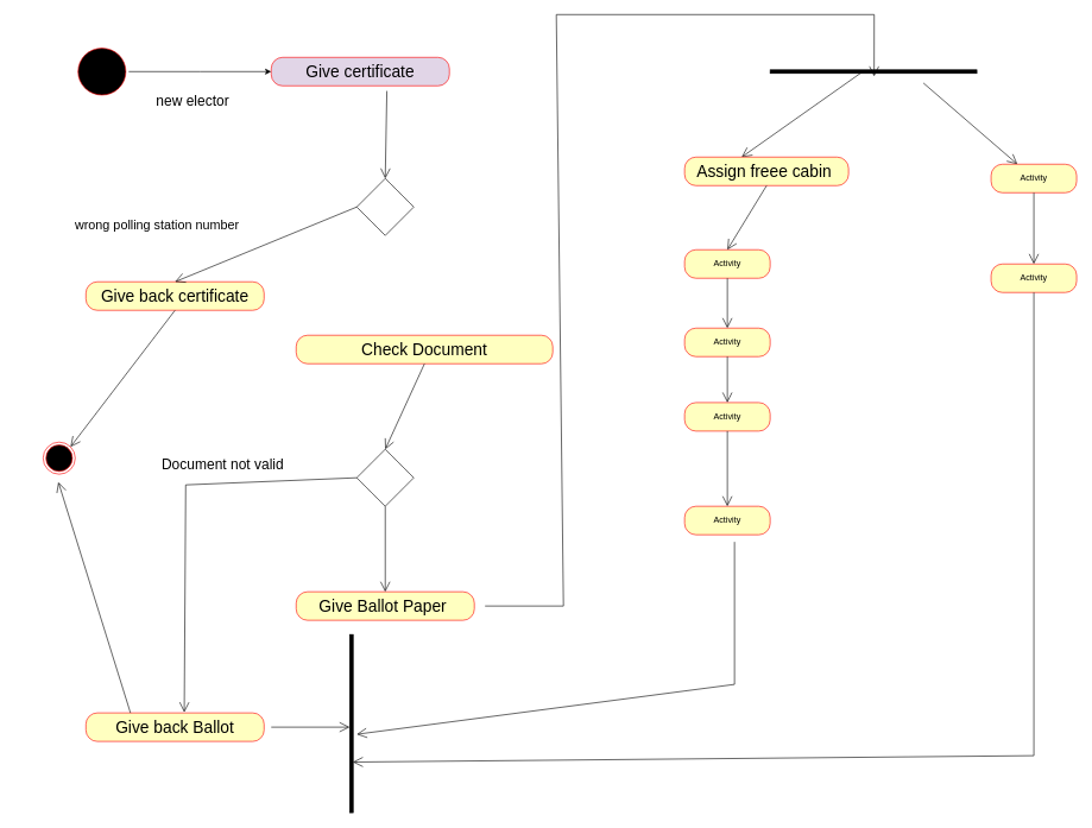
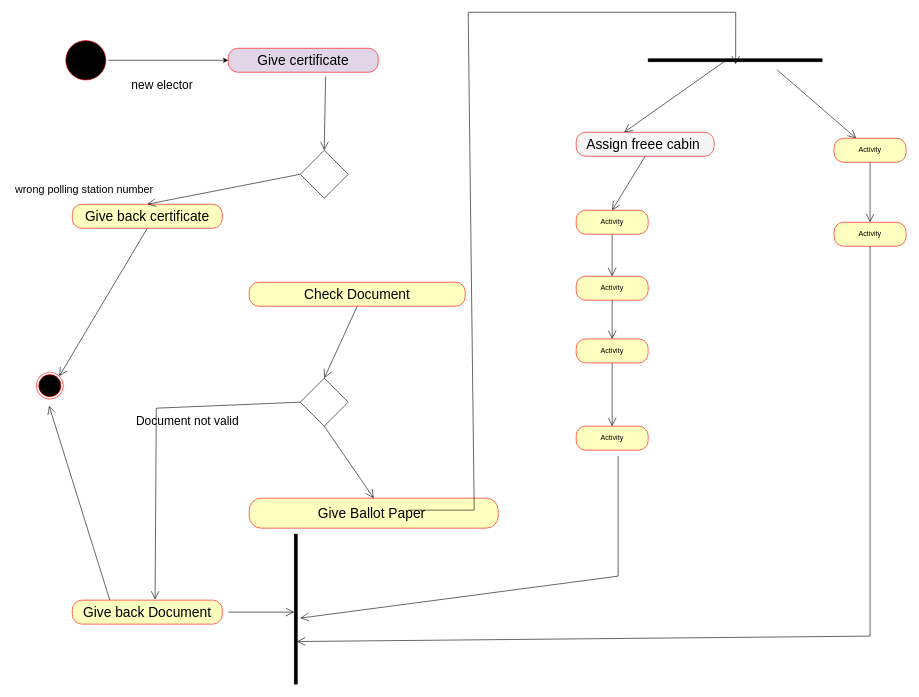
- <mxCell id="29" value="&lt;font style=&quot;font-size: 23px;&quot;&gt;Assign freee cabin&amp;nbsp;&lt;/font&gt;" style="rounded=1;whiteSpace=wrap;html=1;arcSize=40;fontColor=#000000;fillColor=#ffffc0;strokeColor=#ff0000;" vertex="1" parent="1"><mxGeometry x="960" y="220" width="230" height="40" as="geometry" /></mxCell>
+ <mxCell id="29" value="&lt;font style=&quot;font-size: 23px;&quot;&gt;Assign freee cabin&amp;nbsp;&lt;/font&gt;" style="rounded=1;whiteSpace=wrap;html=1;arcSize=40;fontColor=#000000;fillColor=#f5f5f5;strokeColor=#ff0000;" vertex="1" parent="1"><mxGeometry x="960" y="220" width="230" height="40" as="geometry" /></mxCell>
- <mxCell id="22" value="&lt;font style=&quot;font-size: 18px;&quot;&gt;wrong polling station number&lt;/font&gt;" style="text;html=1;strokeColor=none;fillColor=none;align=center;verticalAlign=middle;whiteSpace=wrap;rounded=0;" vertex="1" parent="1"><mxGeometry x="100" y="300" width="240" height="30" as="geometry" /></mxCell>
+ <mxCell id="22" value="&lt;font style=&quot;font-size: 18px;&quot;&gt;wrong polling station number&lt;/font&gt;" style="text;html=1;strokeColor=none;fillColor=none;align=center;verticalAlign=middle;whiteSpace=wrap;rounded=0;" vertex="1" parent="1"><mxGeometry x="20" y="300" width="240" height="30" as="geometry" /></mxCell>
- <mxCell id="7" value="&lt;font style=&quot;font-size: 23px;&quot;&gt;Give back certificate&lt;/font&gt;" style="rounded=1;whiteSpace=wrap;html=1;arcSize=40;fontColor=#000000;fillColor=#ffffc0;strokeColor=#ff0000;" vertex="1" parent="1"><mxGeometry x="120" y="395" width="250" height="40" as="geometry" /></mxCell>
+ <mxCell id="7" value="&lt;font style=&quot;font-size: 23px;&quot;&gt;Give back certificate&lt;/font&gt;" style="rounded=1;whiteSpace=wrap;html=1;arcSize=40;fontColor=#000000;fillColor=#ffffc0;strokeColor=#ff0000;" vertex="1" parent="1"><mxGeometry x="120" y="340" width="250" height="40" as="geometry" /></mxCell>
- <mxCell id="20" value="&lt;font style=&quot;font-size: 20px;&quot;&gt;Document not valid&amp;nbsp;&lt;/font&gt;" style="text;html=1;strokeColor=none;fillColor=none;align=center;verticalAlign=middle;whiteSpace=wrap;rounded=0;" vertex="1" parent="1"><mxGeometry x="210" y="635" width="210" height="30" as="geometry" /></mxCell>
+ <mxCell id="20" value="&lt;font style=&quot;font-size: 20px;&quot;&gt;Document not valid&amp;nbsp;&lt;/font&gt;" style="text;html=1;strokeColor=none;fillColor=none;align=center;verticalAlign=middle;whiteSpace=wrap;rounded=0;" vertex="1" parent="1"><mxGeometry x="210" y="685" width="210" height="30" as="geometry" /></mxCell>
- <mxCell id="11" value="&lt;font style=&quot;font-size: 23px;&quot;&gt;Give Ballot Paper&amp;nbsp;&lt;/font&gt;" style="rounded=1;whiteSpace=wrap;html=1;arcSize=40;fontColor=#000000;fillColor=#ffffc0;strokeColor=#ff0000;" vertex="1" parent="1"><mxGeometry x="415" y="830" width="250" height="40" as="geometry" /></mxCell>
+ <mxCell id="11" value="&lt;font style=&quot;font-size: 23px;&quot;&gt;Give Ballot Paper&amp;nbsp;&lt;/font&gt;" style="rounded=1;whiteSpace=wrap;html=1;arcSize=40;fontColor=#000000;fillColor=#ffffc0;strokeColor=#ff0000;" vertex="1" parent="1"><mxGeometry x="415" y="830" width="415" height="50" as="geometry" /></mxCell>
- <mxCell id="10" value="&lt;font style=&quot;font-size: 23px;&quot;&gt;Give back Ballot&lt;/font&gt;" style="rounded=1;whiteSpace=wrap;html=1;arcSize=40;fontColor=#000000;fillColor=#ffffc0;strokeColor=#ff0000;" vertex="1" parent="1"><mxGeometry x="120" y="1000" width="250" height="40" as="geometry" /></mxCell>
+ <mxCell id="10" value="&lt;font style=&quot;font-size: 23px;&quot;&gt;Give back Document&lt;/font&gt;" style="rounded=1;whiteSpace=wrap;html=1;arcSize=40;fontColor=#000000;fillColor=#ffffc0;strokeColor=#ff0000;" vertex="1" parent="1"><mxGeometry x="120" y="1000" width="250" height="40" as="geometry" /></mxCell>
